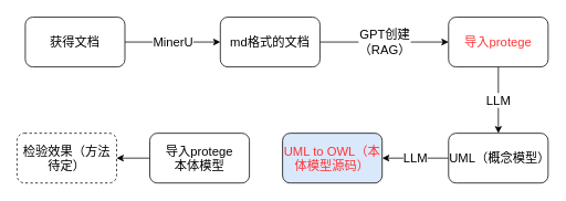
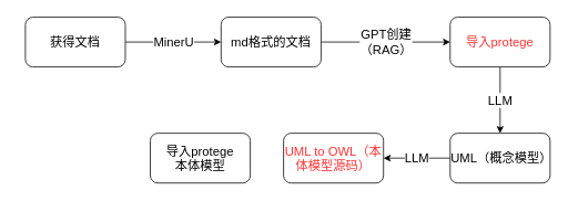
- <mxCell id="12" value="检验效果（方法待定）" style="rounded=1;whiteSpace=wrap;html=1;dashed=1;fontSize=15;" parent="1" vertex="1"><mxGeometry x="20" y="160" width="120" height="60" as="geometry" /></mxCell>
- <mxCell id="10" value="" style="edgeStyle=orthogonalEdgeStyle;rounded=0;orthogonalLoop=1;jettySize=auto;html=1;fontSize=15;" edge="1" parent="1" source="11" target="12"><mxGeometry relative="1" as="geometry" /></mxCell>
- <mxCell id="9" value="UML to OWL（本体模型源码）" style="rounded=1;whiteSpace=wrap;html=1;fontSize=15;fontColor=#FF3333;fillColor=#dae8fc;" parent="1" vertex="1"><mxGeometry x="340" y="160" width="120" height="60" as="geometry" /></mxCell>
+ <mxCell id="9" value="UML to OWL（本体模型源码）" style="rounded=1;whiteSpace=wrap;html=1;fontSize=15;fontColor=#FF3333;" parent="1" vertex="1"><mxGeometry x="340" y="160" width="120" height="60" as="geometry" /></mxCell>
